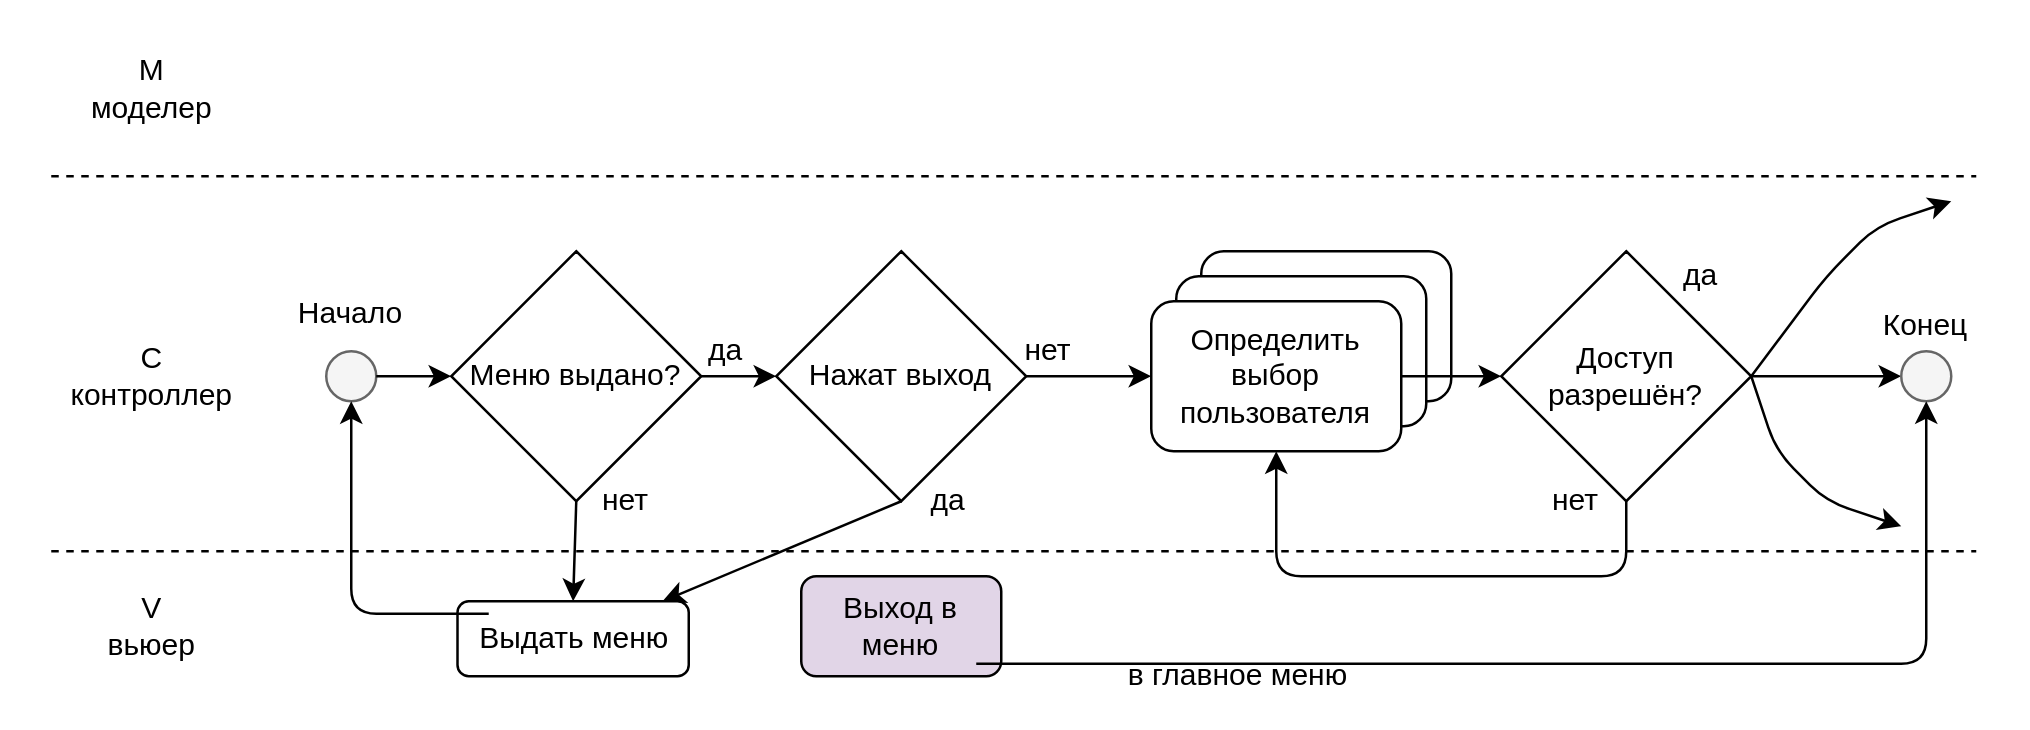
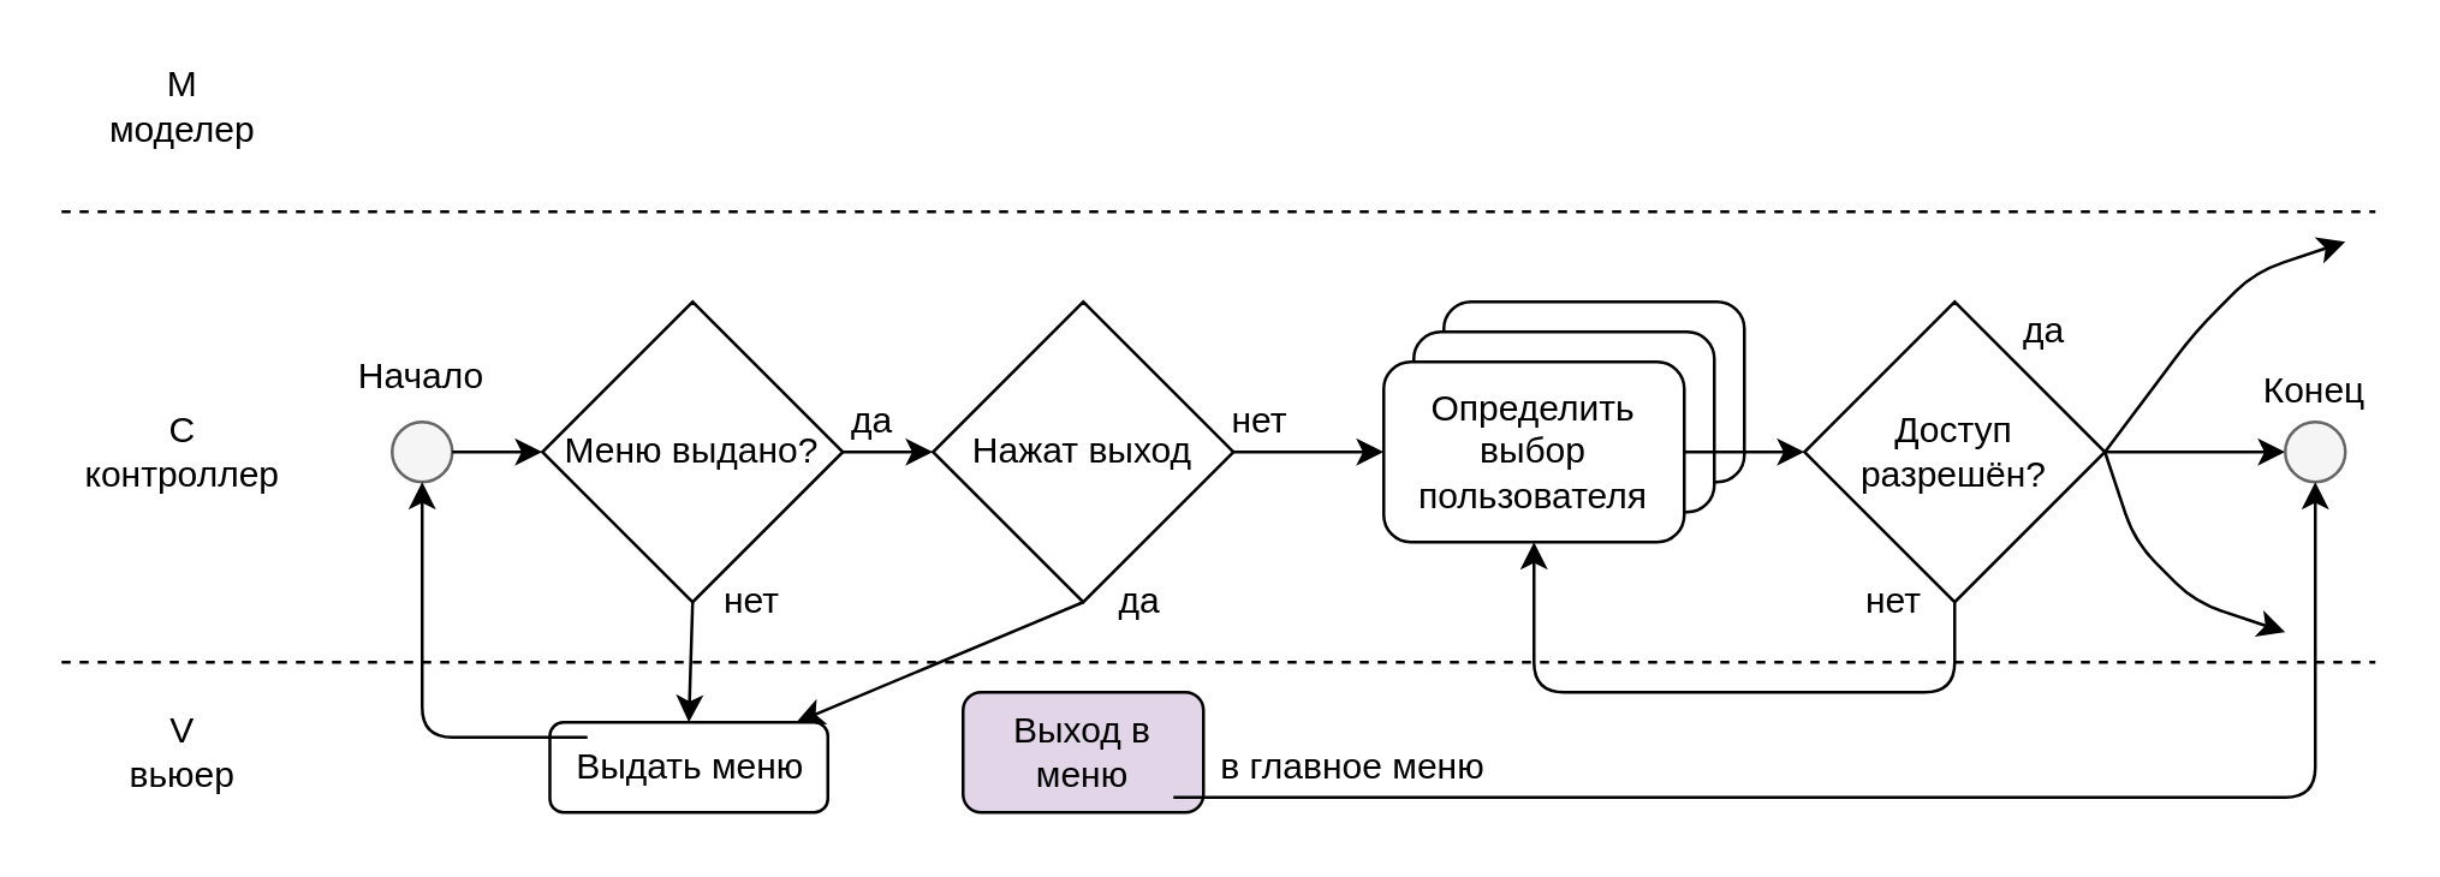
- <mxCell id="37" value="в главное меню" style="text;html=1;strokeColor=none;fillColor=none;align=center;verticalAlign=middle;whiteSpace=wrap;rounded=0;" vertex="1" parent="1"><mxGeometry x="450" y="260" width="90" height="20" as="geometry" /></mxCell>
+ <mxCell id="37" value="в главное меню" style="text;html=1;strokeColor=none;fillColor=none;align=center;verticalAlign=middle;whiteSpace=wrap;rounded=0;" vertex="1" parent="1"><mxGeometry x="405" y="245" width="90" height="20" as="geometry" /></mxCell>
